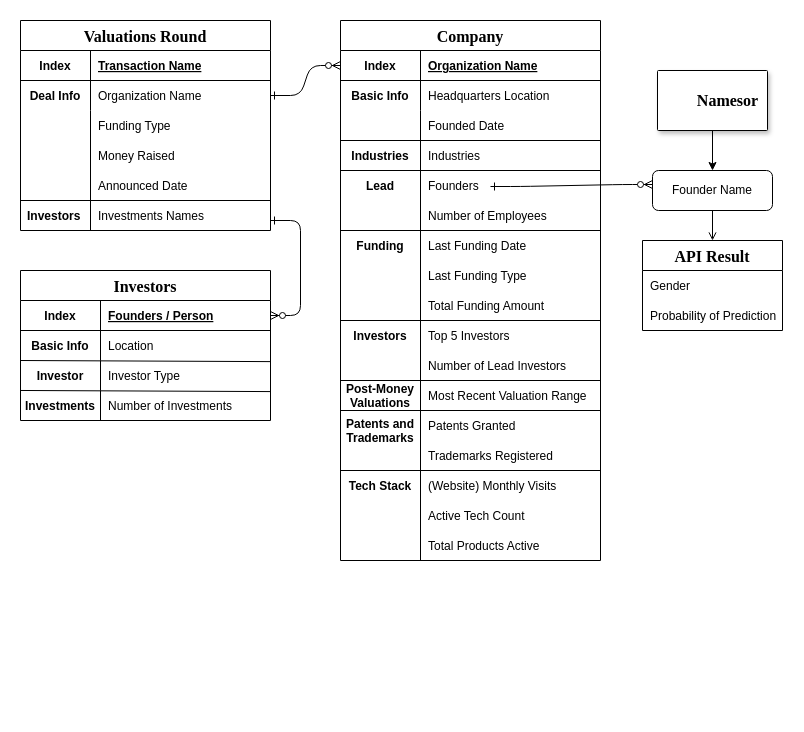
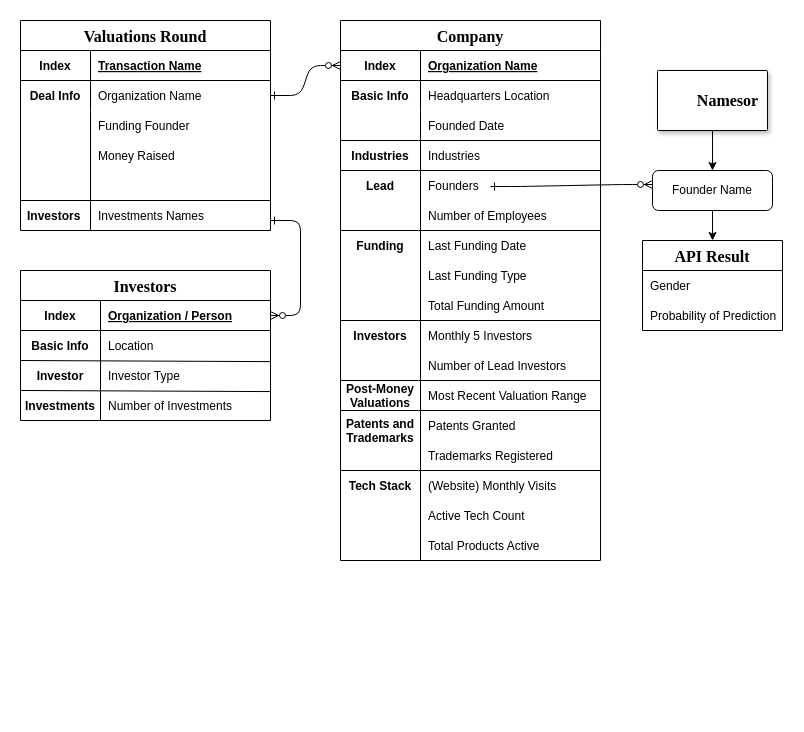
- <mxCell id="11" value="Funding Type" style="shape=partialRectangle;overflow=hidden;connectable=0;fillColor=none;top=0;left=0;bottom=0;right=0;align=left;spacingLeft=6;" parent="3" vertex="1"><mxGeometry x="70" y="90" width="180" height="30" as="geometry"><mxRectangle width="230" height="30" as="alternateBounds" /></mxGeometry></mxCell>
+ <mxCell id="11" value="Funding Founder" style="shape=partialRectangle;overflow=hidden;connectable=0;fillColor=none;top=0;left=0;bottom=0;right=0;align=left;spacingLeft=6;" parent="3" vertex="1"><mxGeometry x="70" y="90" width="180" height="30" as="geometry"><mxRectangle width="230" height="30" as="alternateBounds" /></mxGeometry></mxCell>
- <mxCell id="14" value="Announced Date" style="shape=partialRectangle;overflow=hidden;connectable=0;fillColor=none;top=0;left=0;bottom=0;right=0;align=left;spacingLeft=6;" parent="3" vertex="1"><mxGeometry x="70" y="150" width="180" height="30" as="geometry"><mxRectangle width="230" height="30" as="alternateBounds" /></mxGeometry></mxCell>
- <mxCell id="47" value="" style="endArrow=open;html=1;rounded=0;fontColor=#FF0000;entryX=0.5;entryY=0;entryDx=0;entryDy=0;exitX=0.5;exitY=1;exitDx=0;exitDy=0;" parent="1" source="41" target="42" edge="1"><mxGeometry width="50" height="50" relative="1" as="geometry"><mxPoint x="722" y="140" as="sourcePoint" /><mxPoint x="722" y="180" as="targetPoint" /></mxGeometry></mxCell>
+ <mxCell id="47" value="" style="endArrow=classic;html=1;rounded=0;fontColor=#FF0000;entryX=0.5;entryY=0;entryDx=0;entryDy=0;exitX=0.5;exitY=1;exitDx=0;exitDy=0;" parent="1" source="41" target="42" edge="1"><mxGeometry width="50" height="50" relative="1" as="geometry"><mxPoint x="722" y="140" as="sourcePoint" /><mxPoint x="722" y="180" as="targetPoint" /></mxGeometry></mxCell>
- <mxCell id="25" value="Founders / Person" style="shape=partialRectangle;overflow=hidden;connectable=0;fillColor=none;top=0;left=0;bottom=0;right=0;align=left;spacingLeft=6;fontStyle=5;" parent="23" vertex="1"><mxGeometry x="80" width="170" height="30" as="geometry"><mxRectangle width="170" height="30" as="alternateBounds" /></mxGeometry></mxCell>
+ <mxCell id="25" value="Organization / Person" style="shape=partialRectangle;overflow=hidden;connectable=0;fillColor=none;top=0;left=0;bottom=0;right=0;align=left;spacingLeft=6;fontStyle=5;" parent="23" vertex="1"><mxGeometry x="80" width="170" height="30" as="geometry"><mxRectangle width="170" height="30" as="alternateBounds" /></mxGeometry></mxCell>
- <mxCell id="70" value="Top 5 Investors" style="shape=partialRectangle;overflow=hidden;connectable=0;fillColor=none;top=0;left=0;bottom=0;right=0;align=left;spacingLeft=6;" parent="59" vertex="1"><mxGeometry x="80" y="180" width="180" height="30" as="geometry"><mxRectangle width="180" height="30" as="alternateBounds" /></mxGeometry></mxCell>
+ <mxCell id="70" value="Monthly 5 Investors" style="shape=partialRectangle;overflow=hidden;connectable=0;fillColor=none;top=0;left=0;bottom=0;right=0;align=left;spacingLeft=6;" parent="59" vertex="1"><mxGeometry x="80" y="180" width="180" height="30" as="geometry"><mxRectangle width="180" height="30" as="alternateBounds" /></mxGeometry></mxCell>
